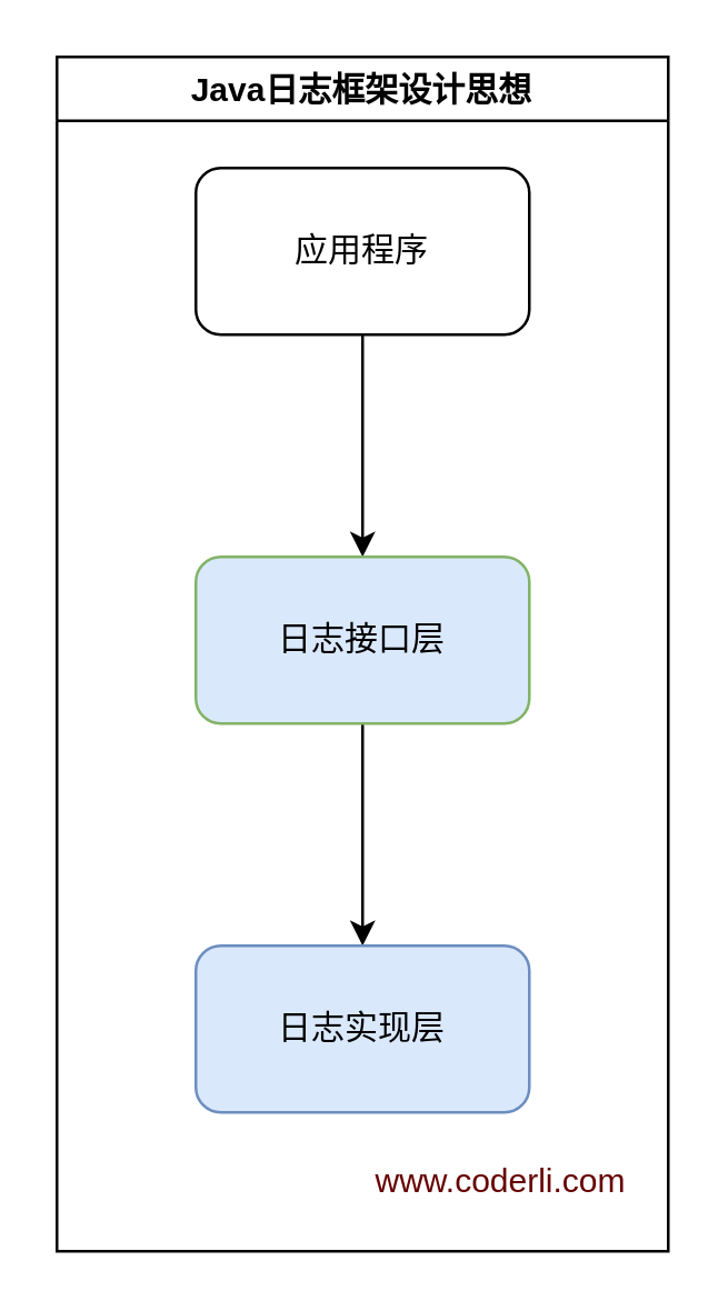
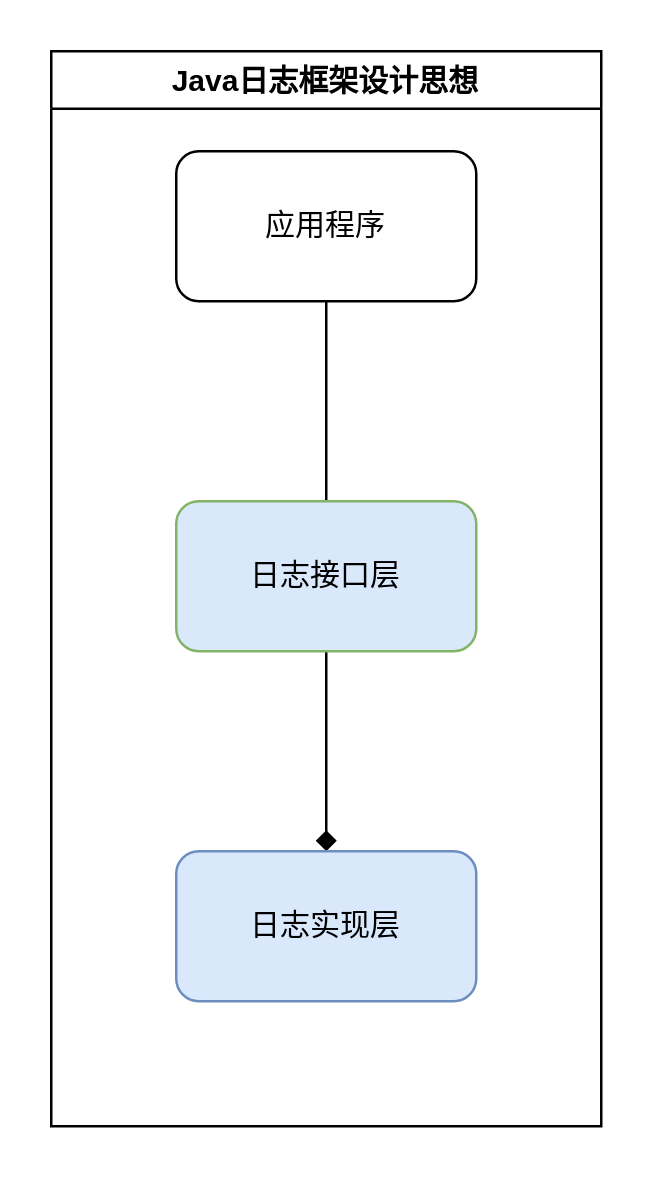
- <mxCell id="2" value="" style="edgeStyle=none;html=1;rounded=1;shadow=0;" parent="1" source="3" target="5" edge="1"><mxGeometry relative="1" as="geometry" /></mxCell>
+ <mxCell id="2" value="" style="edgeStyle=none;html=1;rounded=1;shadow=0;endArrow=none;" parent="1" source="3" target="5" edge="1"><mxGeometry relative="1" as="geometry" /></mxCell>
- <mxCell id="4" value="" style="edgeStyle=none;html=1;rounded=1;shadow=0;" parent="1" source="5" target="6" edge="1"><mxGeometry relative="1" as="geometry" /></mxCell>
+ <mxCell id="4" value="" style="edgeStyle=none;html=1;rounded=1;shadow=0;endArrow=diamond;" parent="1" source="5" target="6" edge="1"><mxGeometry relative="1" as="geometry" /></mxCell>
- <mxCell id="8" value="&lt;font color=&quot;#660000&quot;&gt;www.coderli.com&lt;/font&gt;" style="text;strokeColor=none;align=center;fillColor=none;html=1;verticalAlign=middle;whiteSpace=wrap;rounded=0;shadow=0;" parent="7" vertex="1"><mxGeometry x="110" y="390" width="100" height="30" as="geometry" /></mxCell>
